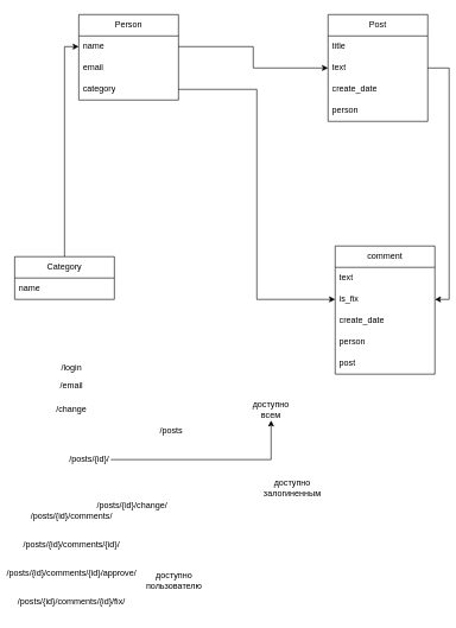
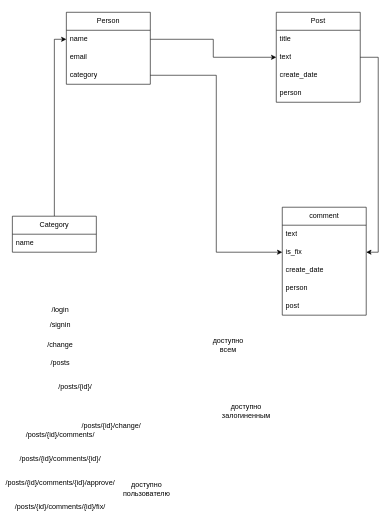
- <mxCell id="35" value="/email" style="text;html=1;align=center;verticalAlign=middle;whiteSpace=wrap;rounded=0;" vertex="1" parent="1"><mxGeometry x="70" y="526" width="60" height="30" as="geometry" /></mxCell>
+ <mxCell id="35" value="/signin" style="text;html=1;align=center;verticalAlign=middle;whiteSpace=wrap;rounded=0;" vertex="1" parent="1"><mxGeometry x="70" y="526" width="60" height="30" as="geometry" /></mxCell>
- <mxCell id="24" style="edgeStyle=orthogonalEdgeStyle;rounded=0;orthogonalLoop=1;jettySize=auto;html=1;exitX=1;exitY=0.5;exitDx=0;exitDy=0;entryX=0.5;entryY=1;entryDx=0;entryDy=0;" parent="1" source="25" target="26" edge="1"><mxGeometry relative="1" as="geometry" /></mxCell>
- <mxCell id="23" value="/posts" style="text;html=1;align=center;verticalAlign=middle;whiteSpace=wrap;rounded=0;" parent="1" vertex="1"><mxGeometry x="210" y="590" width="60" height="30" as="geometry" /></mxCell>
+ <mxCell id="23" value="/posts" style="text;html=1;align=center;verticalAlign=middle;whiteSpace=wrap;rounded=0;" parent="1" vertex="1"><mxGeometry x="70" y="590" width="60" height="30" as="geometry" /></mxCell>
